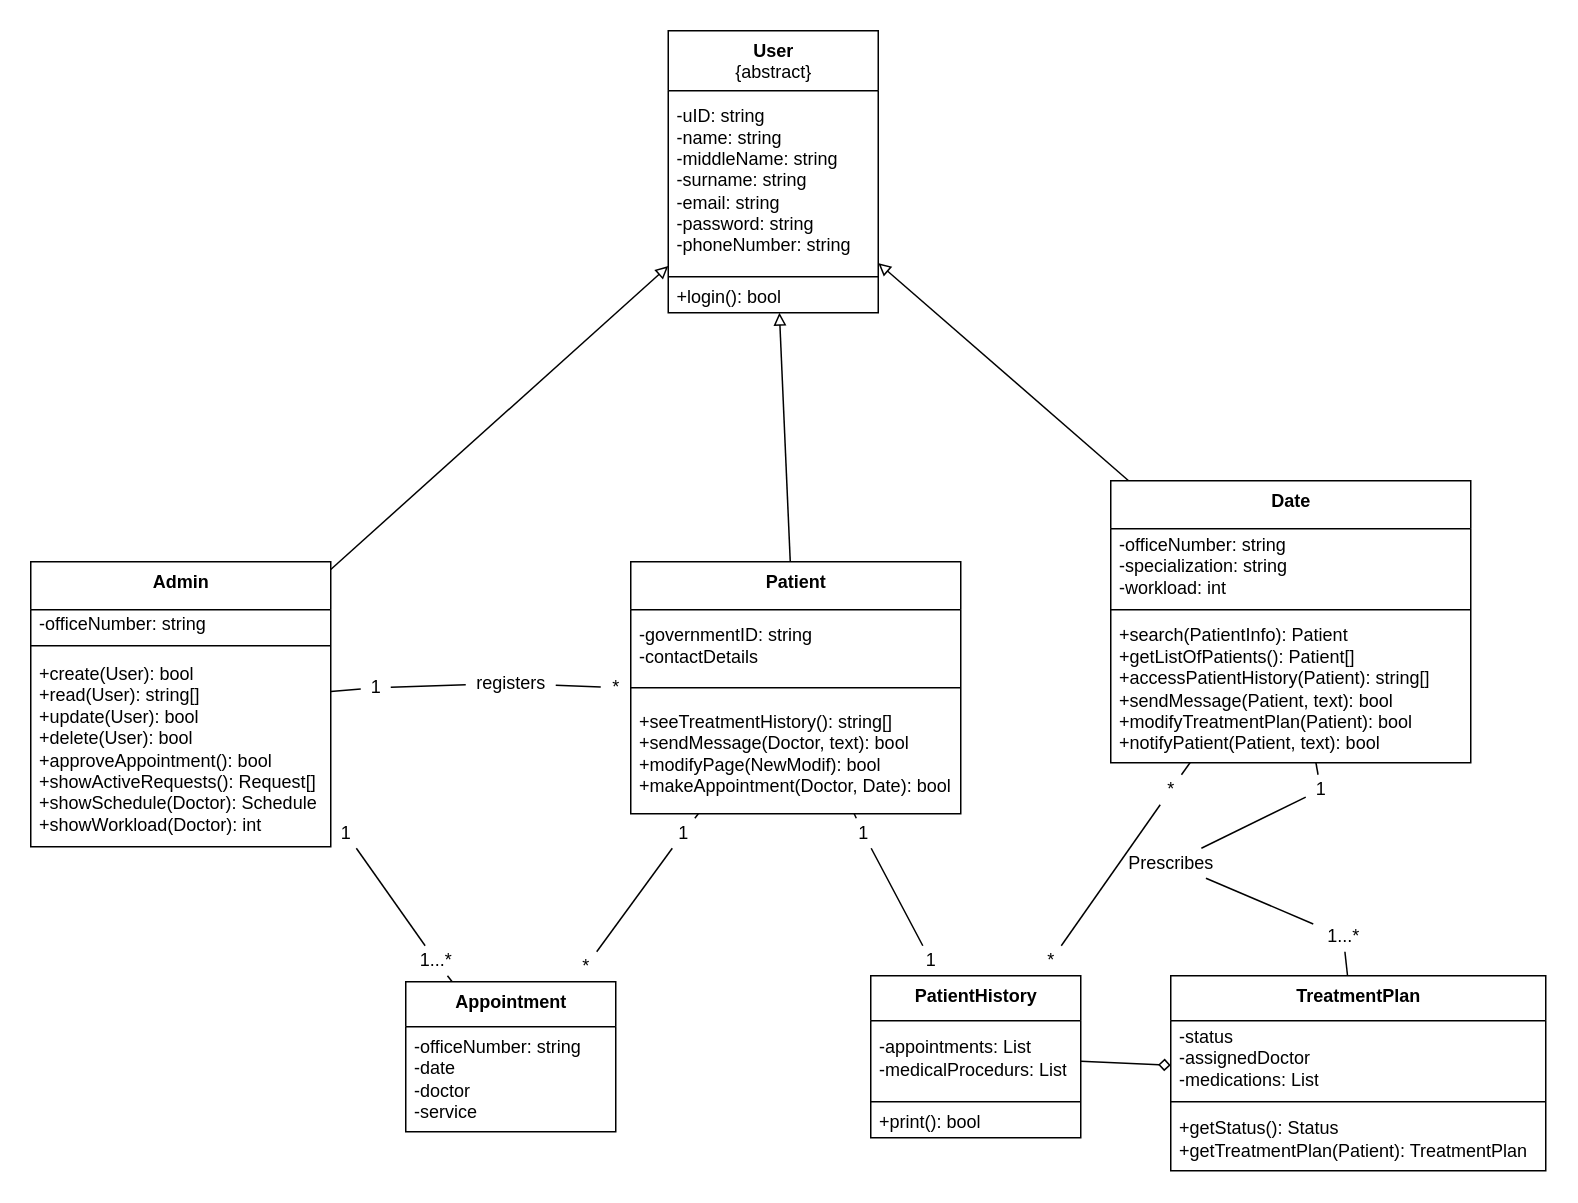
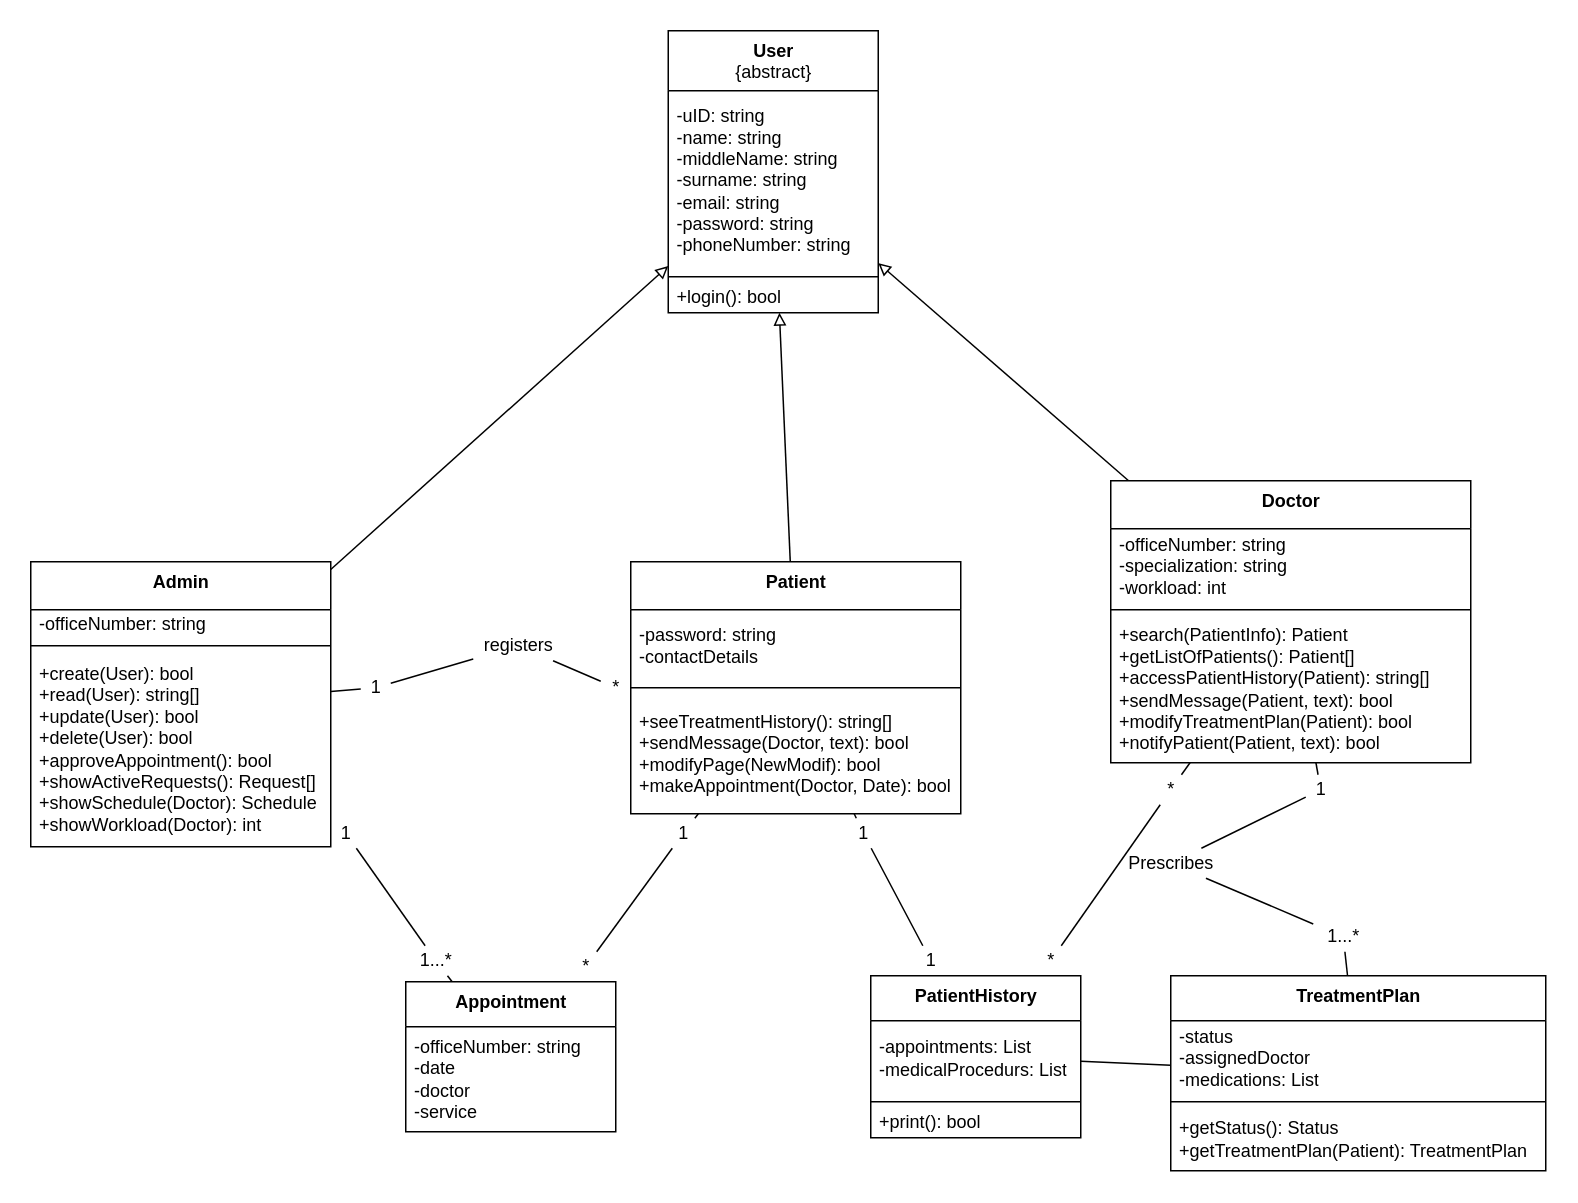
- <mxCell id="21" value="&lt;b&gt;Date&lt;/b&gt;" style="swimlane;fontStyle=0;align=center;verticalAlign=top;childLayout=stackLayout;horizontal=1;startSize=32;horizontalStack=0;resizeParent=1;resizeParentMax=0;resizeLast=0;collapsible=0;marginBottom=0;html=1;" parent="1" vertex="1"><mxGeometry x="740" y="320" width="240" height="188" as="geometry" /></mxCell>
+ <mxCell id="21" value="&lt;b&gt;Doctor&lt;/b&gt;" style="swimlane;fontStyle=0;align=center;verticalAlign=top;childLayout=stackLayout;horizontal=1;startSize=32;horizontalStack=0;resizeParent=1;resizeParentMax=0;resizeLast=0;collapsible=0;marginBottom=0;html=1;" parent="1" vertex="1"><mxGeometry x="740" y="320" width="240" height="188" as="geometry" /></mxCell>
- <mxCell id="16" value="-governmentID: string&lt;br&gt;-contactDetails" style="text;html=1;strokeColor=none;fillColor=none;align=left;verticalAlign=middle;spacingLeft=4;spacingRight=4;overflow=hidden;rotatable=0;points=[[0,0.5],[1,0.5]];portConstraint=eastwest;" parent="15" vertex="1"><mxGeometry y="32" width="220" height="48" as="geometry" /></mxCell>
+ <mxCell id="16" value="-password: string&lt;br&gt;-contactDetails" style="text;html=1;strokeColor=none;fillColor=none;align=left;verticalAlign=middle;spacingLeft=4;spacingRight=4;overflow=hidden;rotatable=0;points=[[0,0.5],[1,0.5]];portConstraint=eastwest;" parent="15" vertex="1"><mxGeometry y="32" width="220" height="48" as="geometry" /></mxCell>
- <mxCell id="40" value="registers" style="text;html=1;align=center;verticalAlign=middle;resizable=0;points=[];autosize=1;strokeColor=none;fillColor=none;" parent="1" vertex="1"><mxGeometry x="310" y="445" width="60" height="20" as="geometry" /></mxCell>
+ <mxCell id="40" value="registers" style="text;html=1;align=center;verticalAlign=middle;resizable=0;points=[];autosize=1;strokeColor=none;fillColor=none;" parent="1" vertex="1"><mxGeometry x="315" y="420" width="60" height="20" as="geometry" /></mxCell>
- <mxCell id="25" style="edgeStyle=none;html=1;endArrow=diamond;endFill=0;" parent="1" source="26" target="30" edge="1"><mxGeometry relative="1" as="geometry" /></mxCell>
+ <mxCell id="25" style="edgeStyle=none;html=1;endArrow=none;endFill=0;" parent="1" source="26" target="30" edge="1"><mxGeometry relative="1" as="geometry" /></mxCell>
